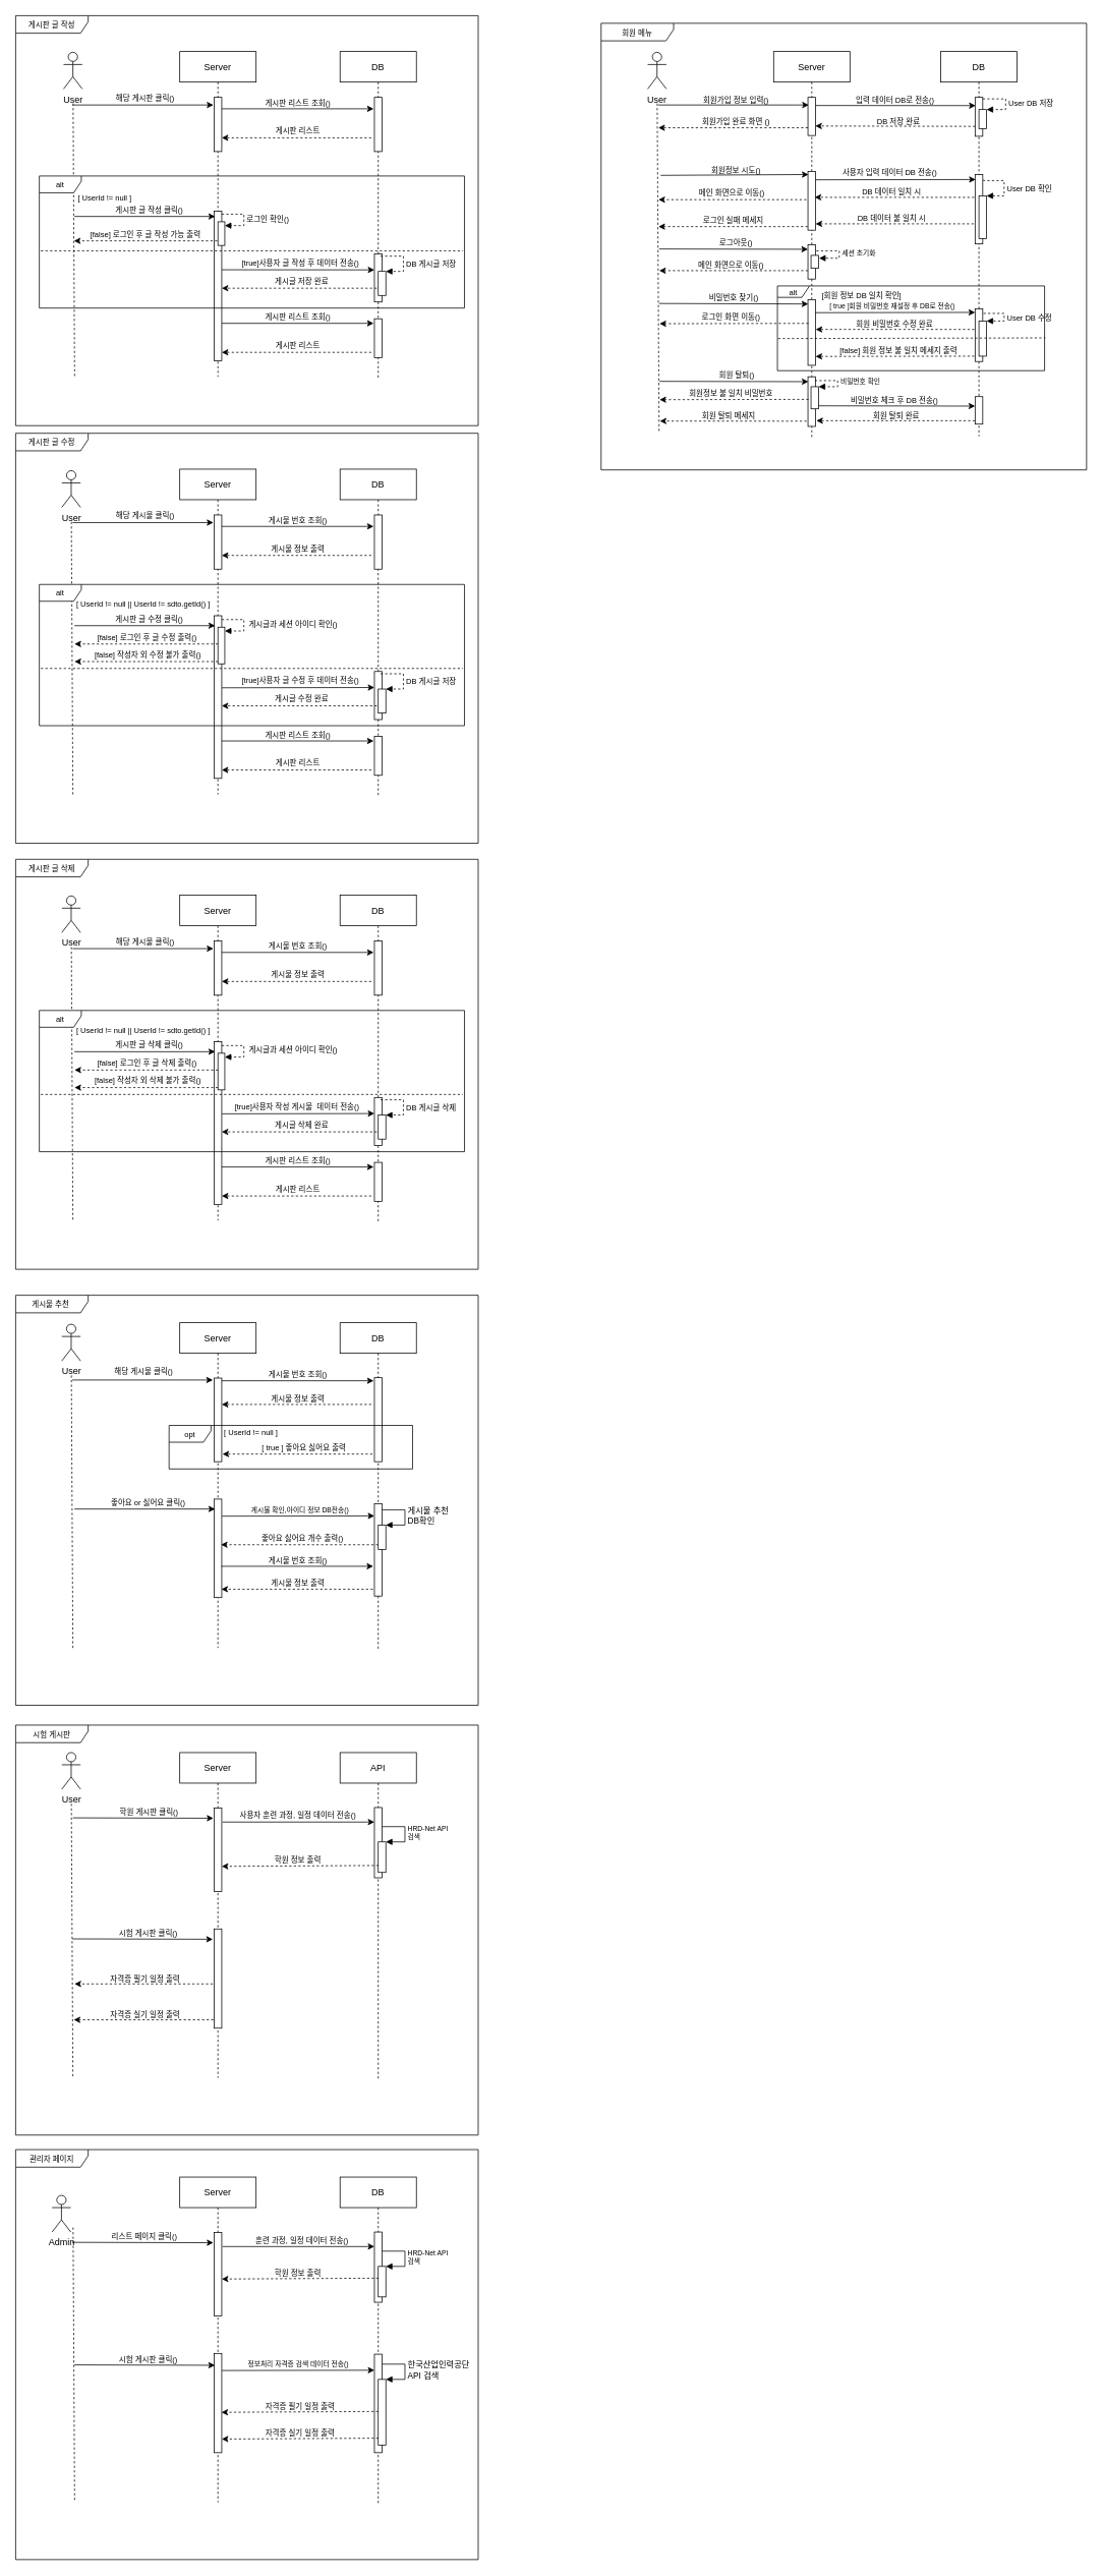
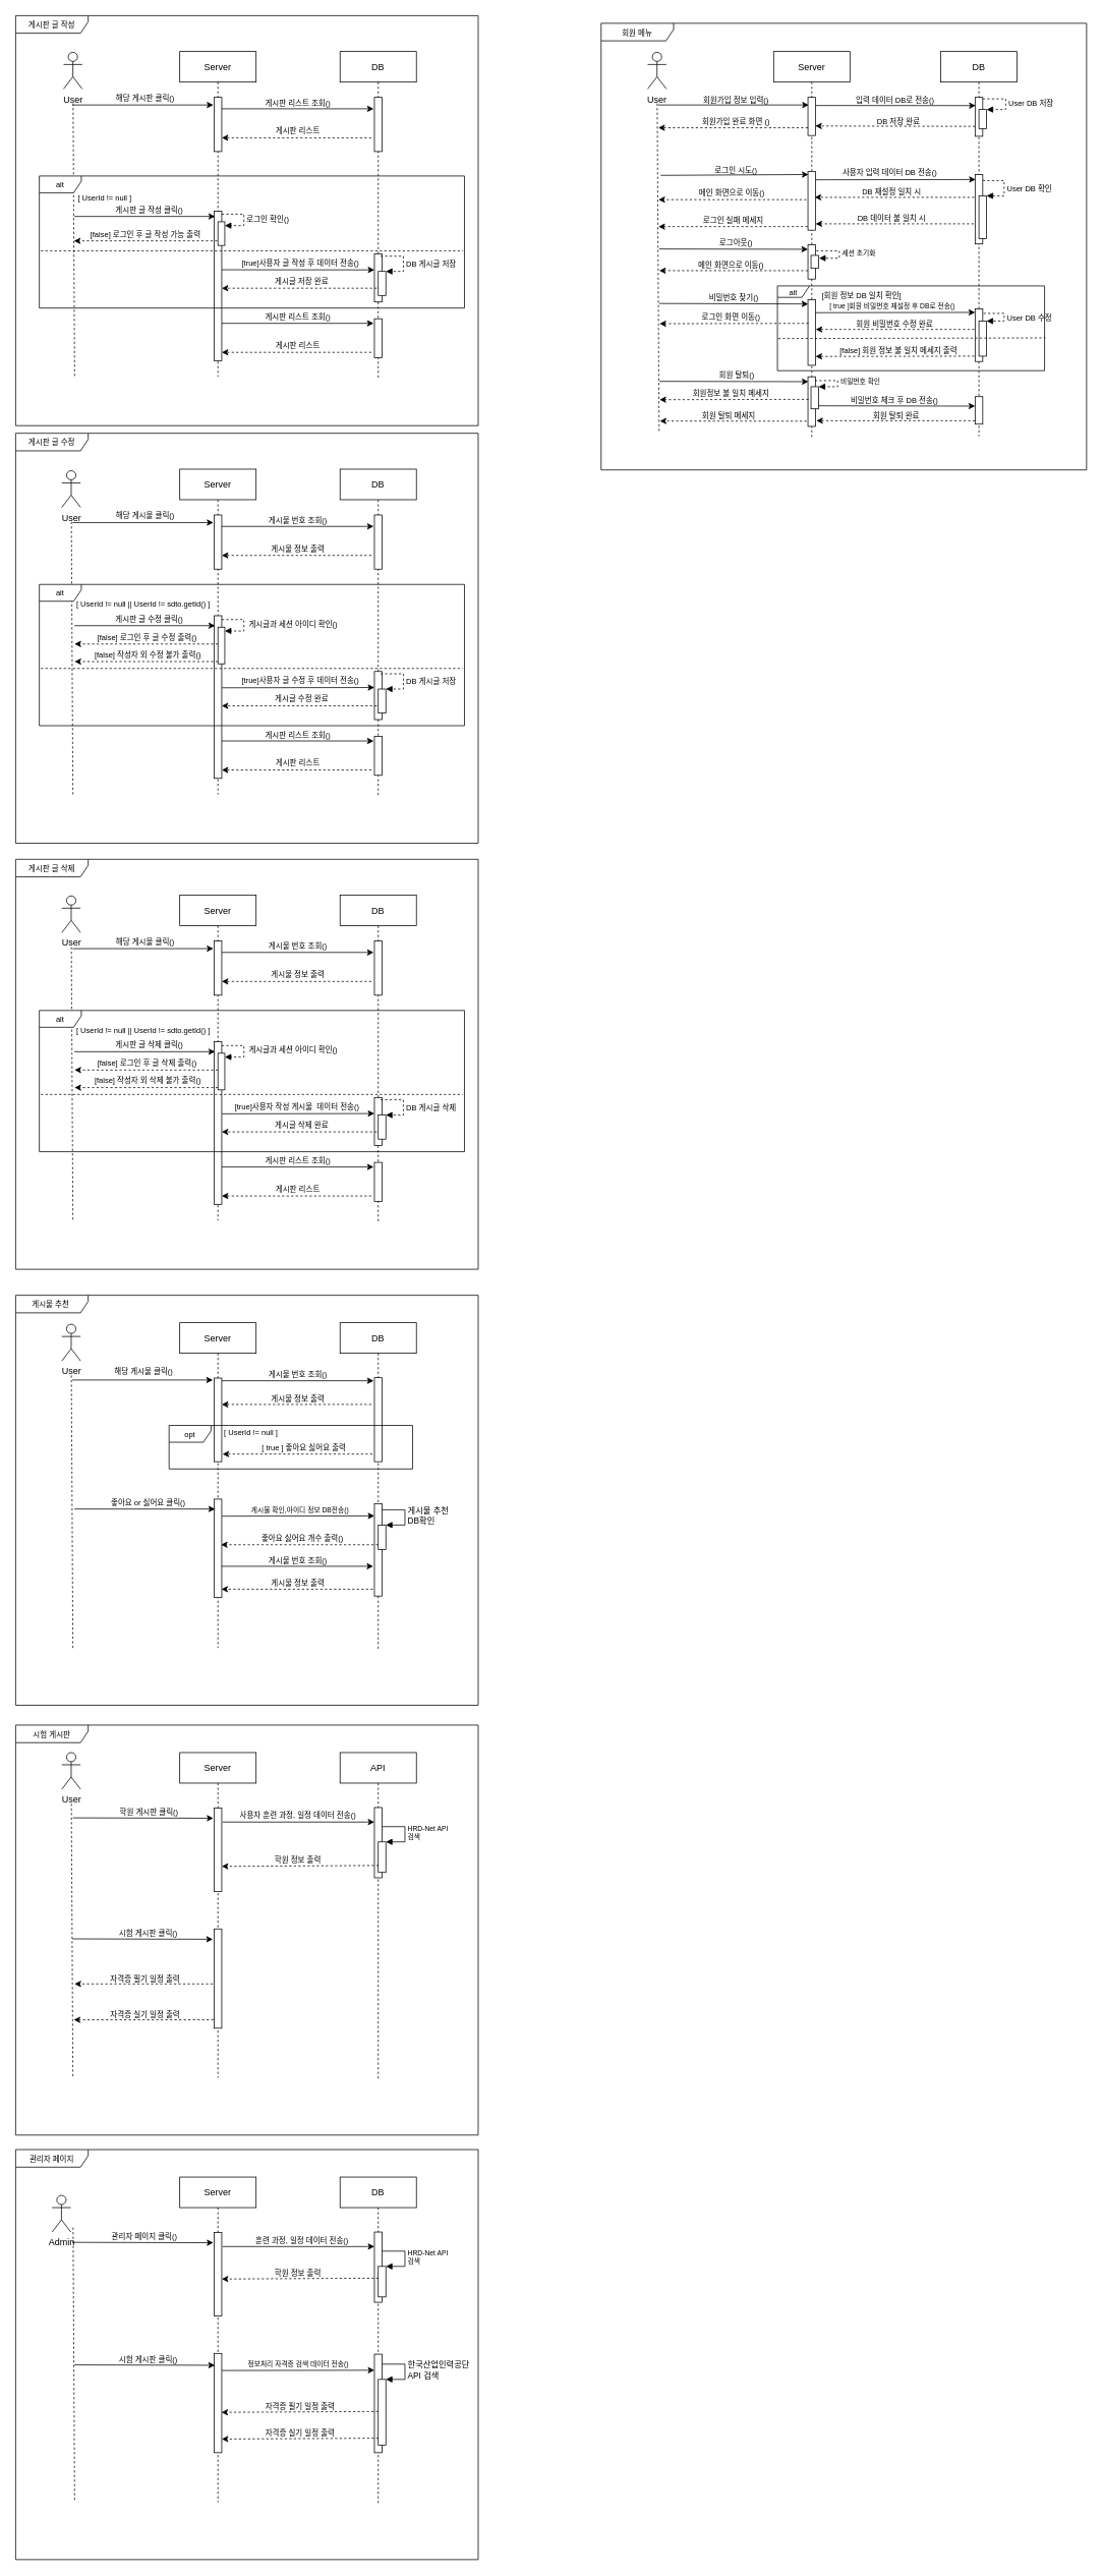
- <mxCell id="140" value="&lt;font style=&quot;font-size: 10px;&quot;&gt;회원정보 시도()&lt;/font&gt;" style="text;html=1;strokeColor=none;fillColor=none;align=center;verticalAlign=middle;whiteSpace=wrap;rounded=0;fontSize=10;" parent="1" vertex="1"><mxGeometry x="907.18" y="217" width="113.81" height="10" as="geometry" /></mxCell>
+ <mxCell id="140" value="&lt;font style=&quot;font-size: 10px;&quot;&gt;로그인 시도()&lt;/font&gt;" style="text;html=1;strokeColor=none;fillColor=none;align=center;verticalAlign=middle;whiteSpace=wrap;rounded=0;fontSize=10;" parent="1" vertex="1"><mxGeometry x="907.18" y="217" width="113.81" height="10" as="geometry" /></mxCell>
- <mxCell id="166" value="&lt;font style=&quot;font-size: 10px;&quot;&gt;DB 데이터 일치 시&lt;/font&gt;" style="text;html=1;strokeColor=none;fillColor=none;align=center;verticalAlign=middle;whiteSpace=wrap;rounded=0;fontSize=10;" parent="1" vertex="1"><mxGeometry x="1113" y="245" width="110" height="10" as="geometry" /></mxCell>
+ <mxCell id="166" value="&lt;font style=&quot;font-size: 10px;&quot;&gt;DB 재설정 일치 시&lt;/font&gt;" style="text;html=1;strokeColor=none;fillColor=none;align=center;verticalAlign=middle;whiteSpace=wrap;rounded=0;fontSize=10;" parent="1" vertex="1"><mxGeometry x="1113" y="245" width="110" height="10" as="geometry" /></mxCell>
- <mxCell id="172" value="회원정보 불 일치 비밀번호" style="text;html=1;strokeColor=none;fillColor=none;align=center;verticalAlign=middle;whiteSpace=wrap;rounded=0;fontSize=10;" parent="1" vertex="1"><mxGeometry x="877.58" y="510" width="159.22" height="10" as="geometry" /></mxCell>
+ <mxCell id="172" value="회원정보 불 일치 메세지" style="text;html=1;strokeColor=none;fillColor=none;align=center;verticalAlign=middle;whiteSpace=wrap;rounded=0;fontSize=10;" parent="1" vertex="1"><mxGeometry x="877.58" y="510" width="159.22" height="10" as="geometry" /></mxCell>
- <mxCell id="256" value="리스트 페이지 클릭()" style="text;html=1;strokeColor=none;fillColor=none;align=center;verticalAlign=middle;whiteSpace=wrap;rounded=0;fontSize=10;" vertex="1" parent="1"><mxGeometry x="134" y="2923.5" width="110" height="10" as="geometry" /></mxCell>
+ <mxCell id="256" value="관리자 페이지 클릭()" style="text;html=1;strokeColor=none;fillColor=none;align=center;verticalAlign=middle;whiteSpace=wrap;rounded=0;fontSize=10;" vertex="1" parent="1"><mxGeometry x="134" y="2923.5" width="110" height="10" as="geometry" /></mxCell>
